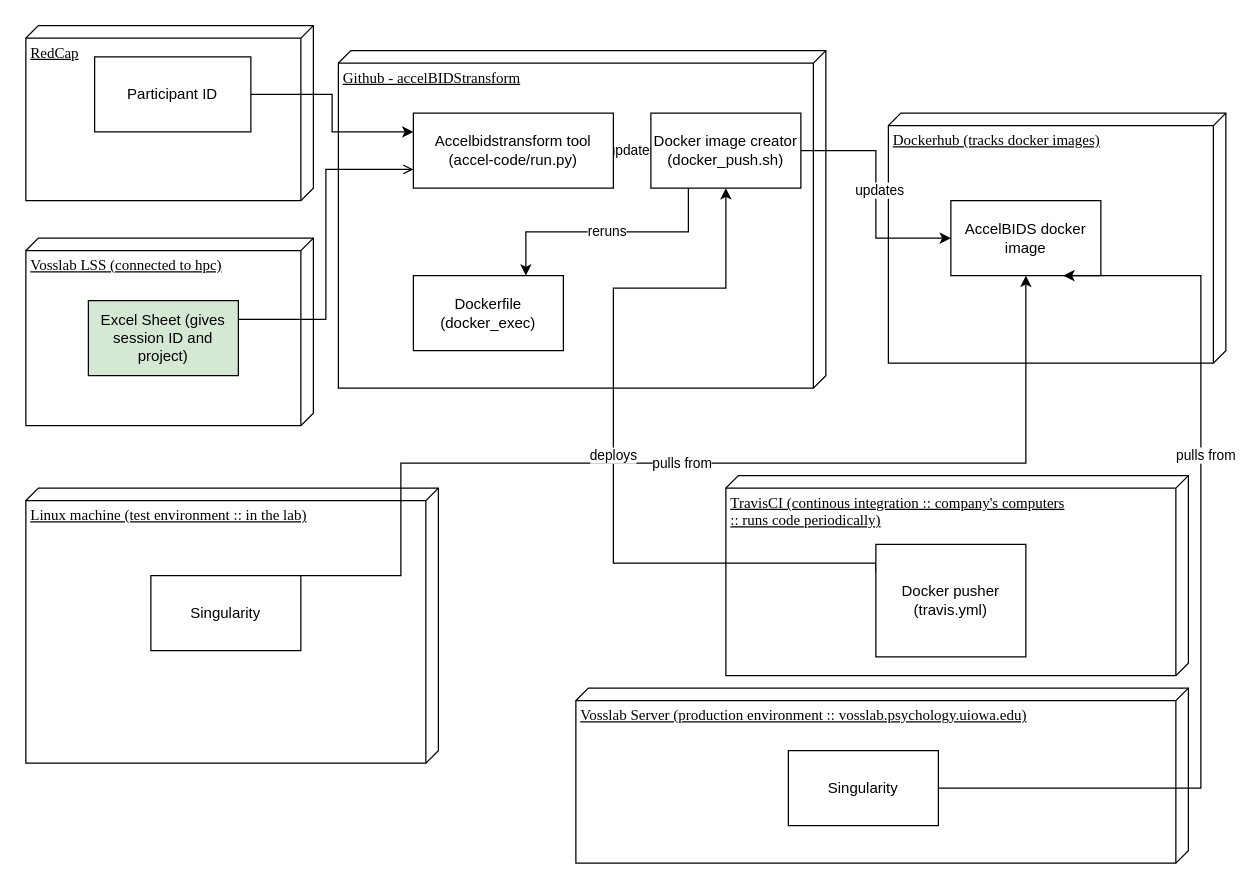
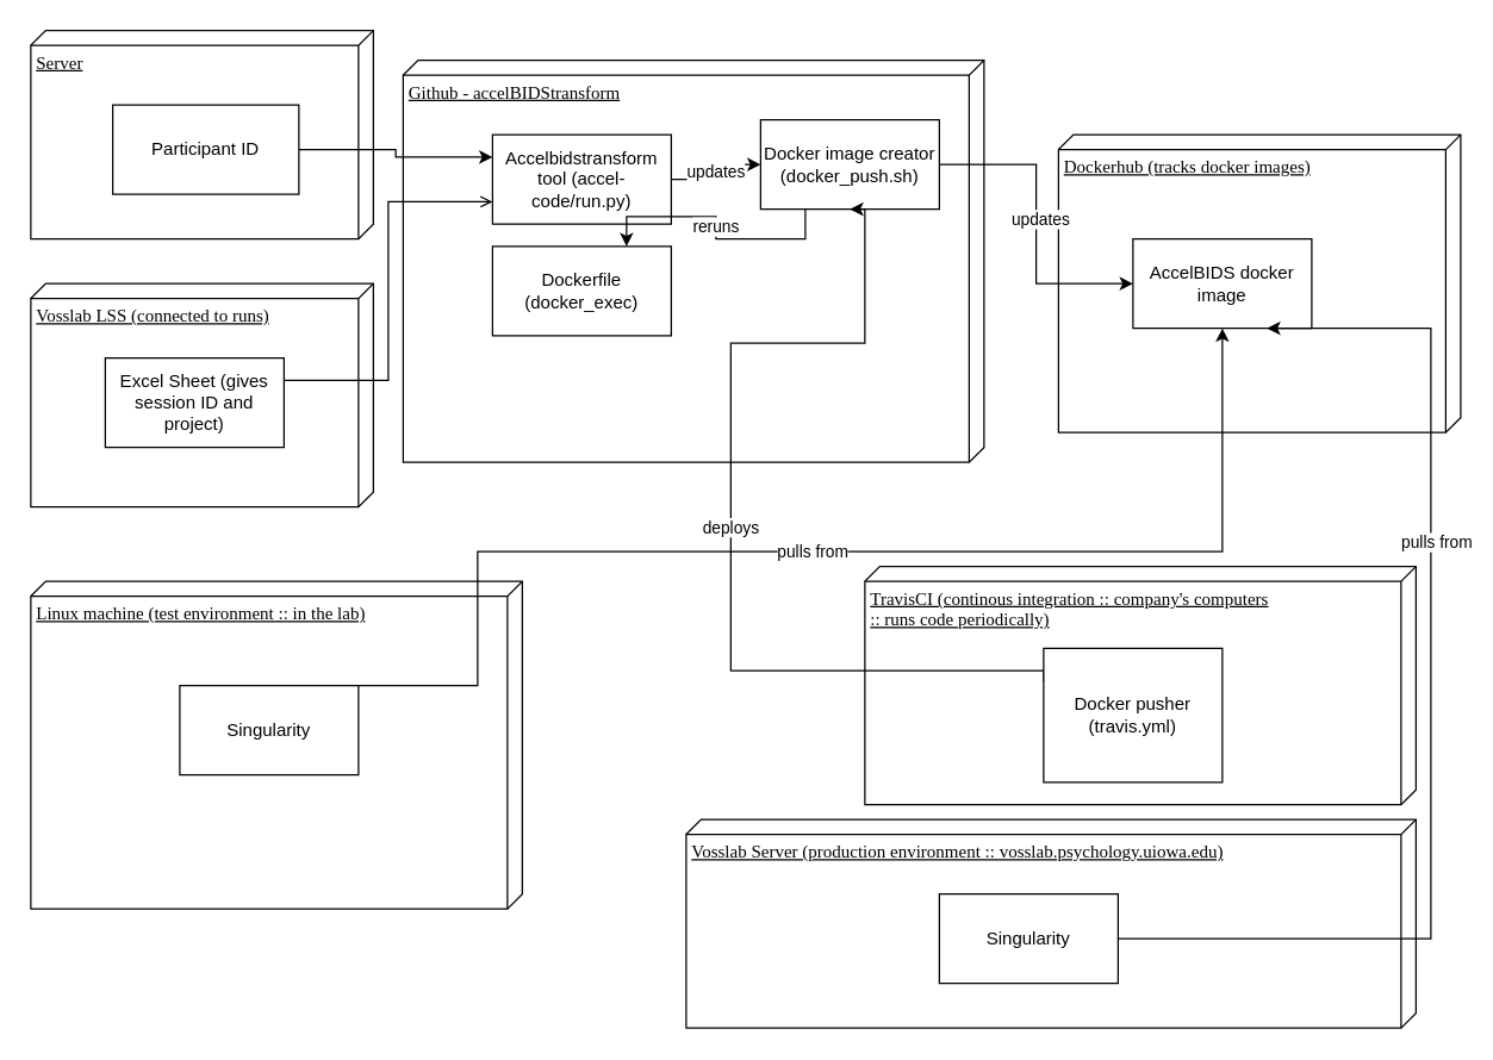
- <mxCell id="3" value="RedCap" style="verticalAlign=top;align=left;spacingTop=8;spacingLeft=2;spacingRight=12;shape=cube;size=10;direction=south;fontStyle=4;html=1;rounded=0;shadow=0;comic=0;labelBackgroundColor=none;strokeWidth=1;fontFamily=Verdana;fontSize=12" vertex="1" parent="1"><mxGeometry x="20" y="20" width="230" height="140" as="geometry" /></mxCell>
+ <mxCell id="3" value="Server" style="verticalAlign=top;align=left;spacingTop=8;spacingLeft=2;spacingRight=12;shape=cube;size=10;direction=south;fontStyle=4;html=1;rounded=0;shadow=0;comic=0;labelBackgroundColor=none;strokeWidth=1;fontFamily=Verdana;fontSize=12" vertex="1" parent="1"><mxGeometry x="20" y="20" width="230" height="140" as="geometry" /></mxCell>
- <mxCell id="10" value="Participant ID" style="rounded=0;whiteSpace=wrap;html=1;" vertex="1" parent="1"><mxGeometry x="75" y="45" width="125" height="60" as="geometry" /></mxCell>
+ <mxCell id="10" value="Participant ID" style="rounded=0;whiteSpace=wrap;html=1;" vertex="1" parent="1"><mxGeometry x="75" y="70" width="125" height="60" as="geometry" /></mxCell>
- <mxCell id="13" value="Accelbidstransform tool (accel-code/run.py)" style="rounded=0;whiteSpace=wrap;html=1;" vertex="1" parent="1"><mxGeometry x="330" y="90" width="160" height="60" as="geometry" /></mxCell>
+ <mxCell id="13" value="Accelbidstransform tool (accel-code/run.py)" style="rounded=0;whiteSpace=wrap;html=1;" vertex="1" parent="1"><mxGeometry x="330" y="90" width="120" height="60" as="geometry" /></mxCell>
- <mxCell id="18" value="Docker image creator (docker_push.sh)" style="rounded=0;whiteSpace=wrap;html=1;" vertex="1" parent="1"><mxGeometry x="520" y="90" width="120" height="60" as="geometry" /></mxCell>
+ <mxCell id="18" value="Docker image creator (docker_push.sh)" style="rounded=0;whiteSpace=wrap;html=1;" vertex="1" parent="1"><mxGeometry x="510" y="80" width="120" height="60" as="geometry" /></mxCell>
- <mxCell id="5" value="Vosslab LSS (connected to hpc)" style="verticalAlign=top;align=left;spacingTop=8;spacingLeft=2;spacingRight=12;shape=cube;size=10;direction=south;fontStyle=4;html=1;rounded=0;shadow=0;comic=0;labelBackgroundColor=none;strokeWidth=1;fontFamily=Verdana;fontSize=12" vertex="1" parent="1"><mxGeometry x="20" y="190" width="230" height="150" as="geometry" /></mxCell>
+ <mxCell id="5" value="Vosslab LSS (connected to runs)" style="verticalAlign=top;align=left;spacingTop=8;spacingLeft=2;spacingRight=12;shape=cube;size=10;direction=south;fontStyle=4;html=1;rounded=0;shadow=0;comic=0;labelBackgroundColor=none;strokeWidth=1;fontFamily=Verdana;fontSize=12" vertex="1" parent="1"><mxGeometry x="20" y="190" width="230" height="150" as="geometry" /></mxCell>
- <mxCell id="14" value="Dockerfile (docker_exec)" style="rounded=0;whiteSpace=wrap;html=1;" vertex="1" parent="1"><mxGeometry x="330" y="220" width="120" height="60" as="geometry" /></mxCell>
+ <mxCell id="14" value="Dockerfile (docker_exec)" style="rounded=0;whiteSpace=wrap;html=1;" vertex="1" parent="1"><mxGeometry x="330" y="165" width="120" height="60" as="geometry" /></mxCell>
- <mxCell id="8" value="Excel Sheet (gives session ID and project)" style="rounded=0;whiteSpace=wrap;html=1;fillColor=#d5e8d4;" vertex="1" parent="1"><mxGeometry x="70" y="240" width="120" height="60" as="geometry" /></mxCell>
+ <mxCell id="8" value="Excel Sheet (gives session ID and project)" style="rounded=0;whiteSpace=wrap;html=1;" vertex="1" parent="1"><mxGeometry x="70" y="240" width="120" height="60" as="geometry" /></mxCell>
